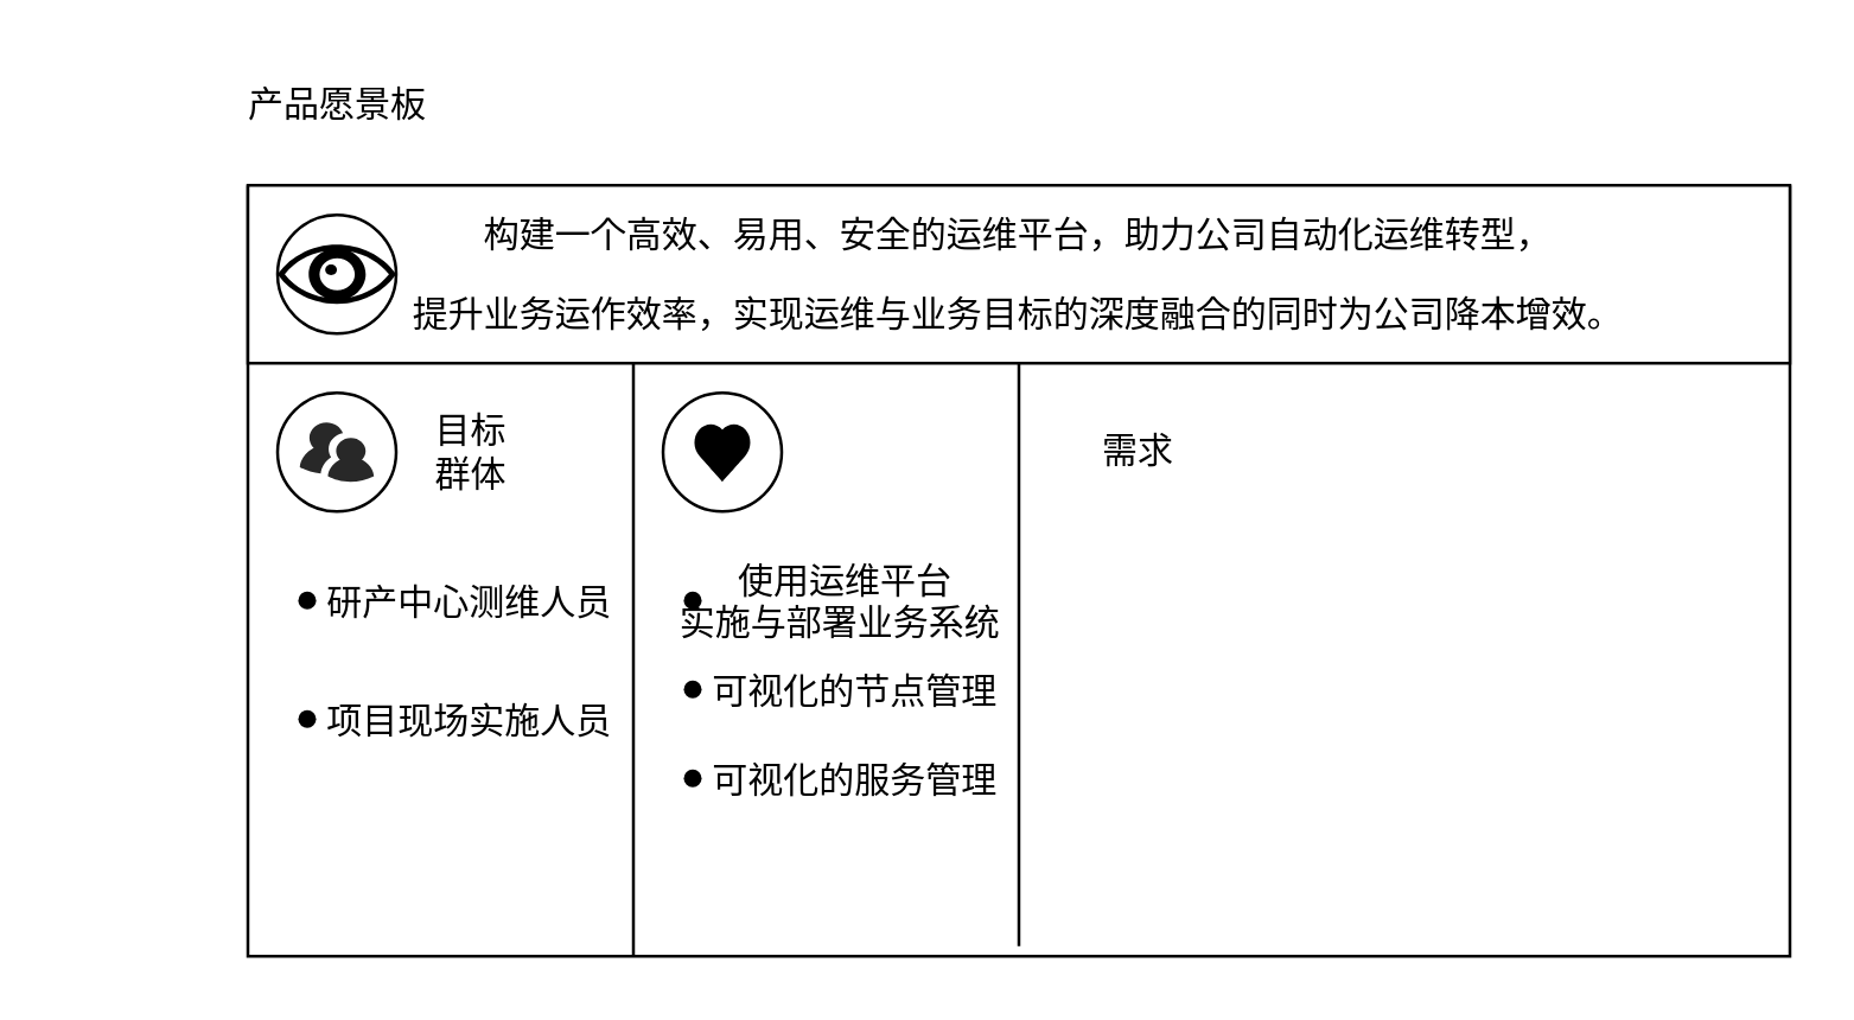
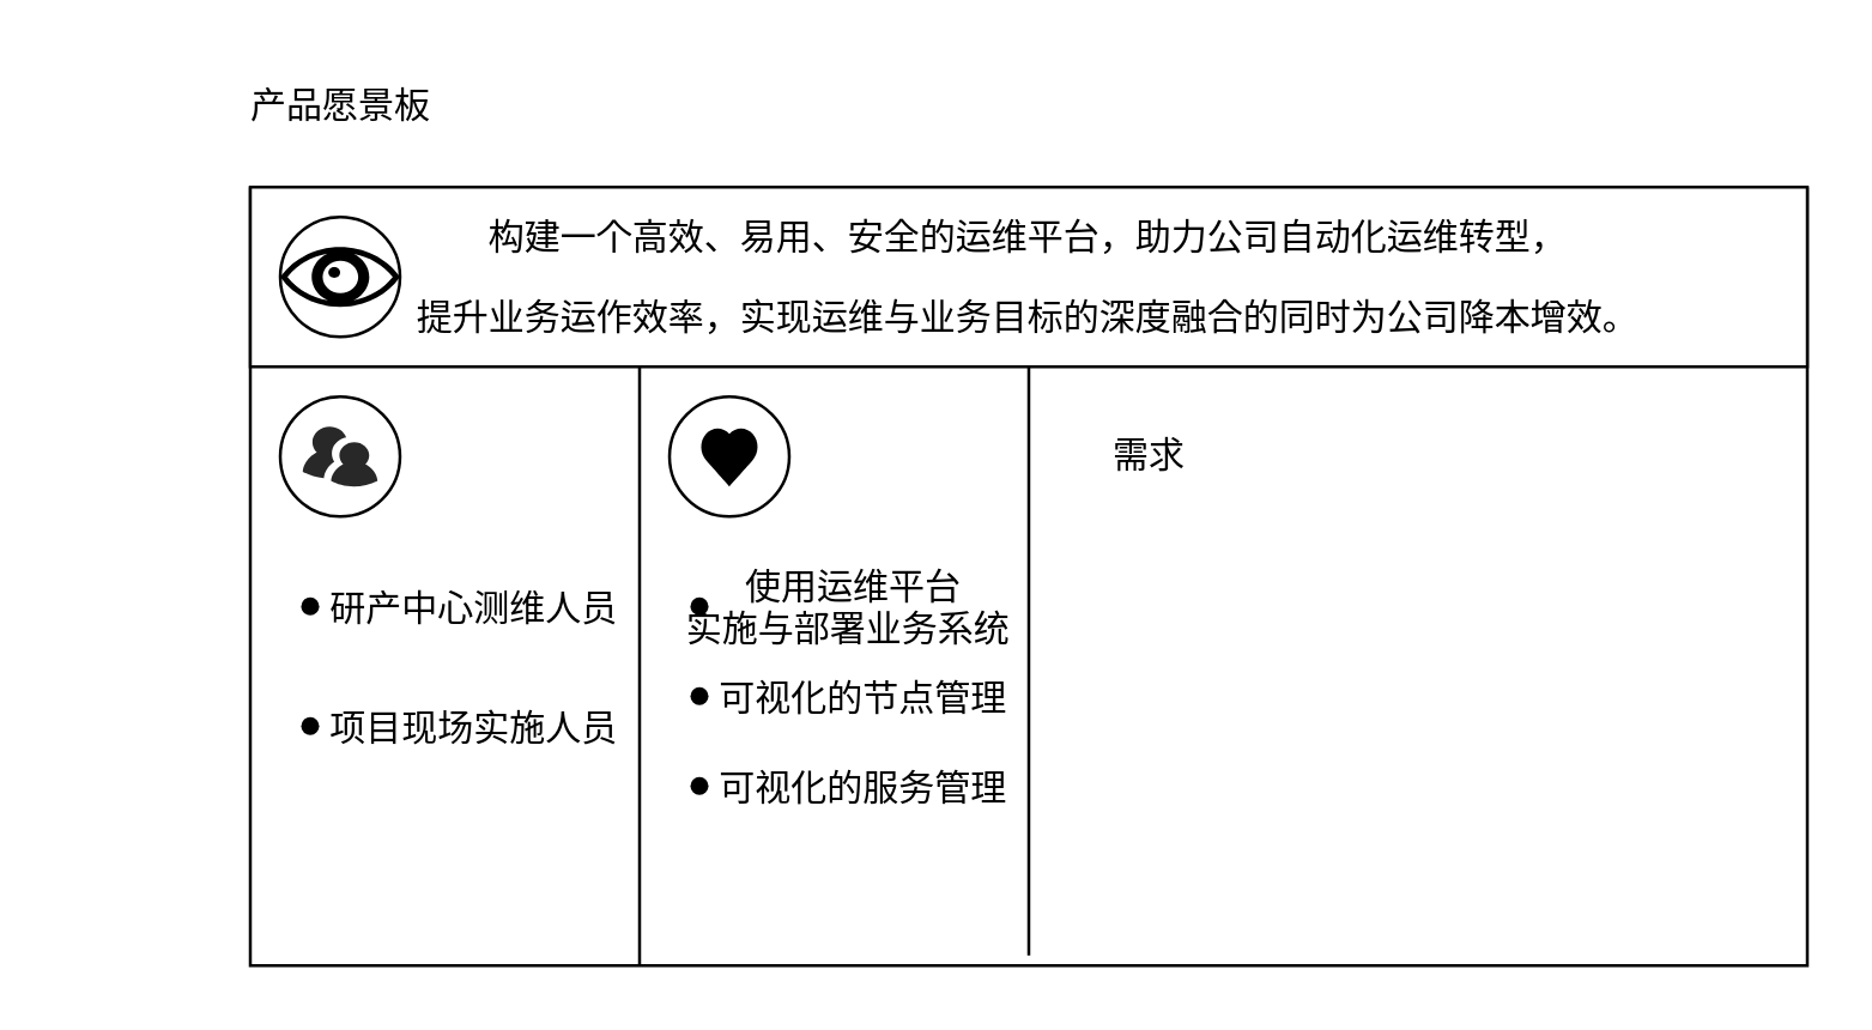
- <mxCell id="9" value="目标&lt;div&gt;群体&lt;/div&gt;" style="text;html=1;align=center;verticalAlign=middle;resizable=0;points=[];autosize=1;strokeColor=none;fillColor=none;" vertex="1" parent="3"><mxGeometry x="50" y="70" width="50" height="40" as="geometry" /></mxCell>
